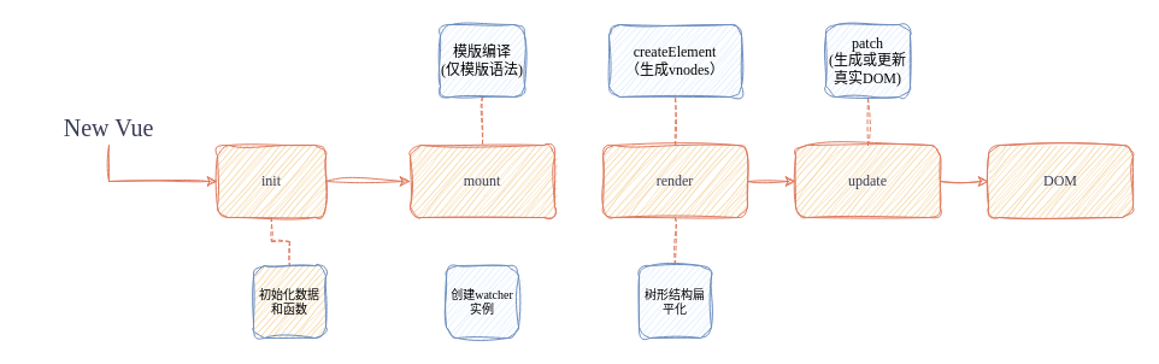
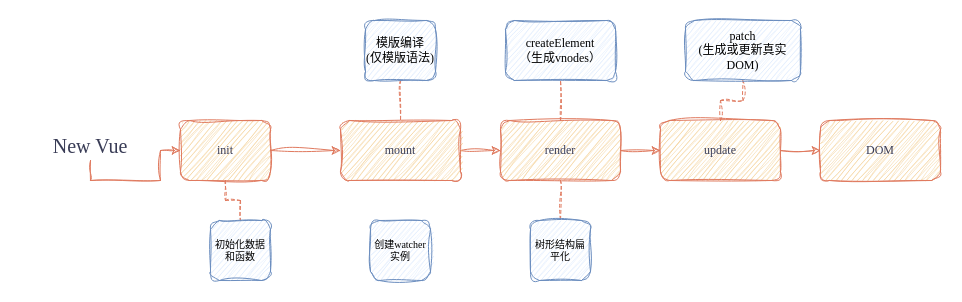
- <mxCell id="20" value="patch&lt;br&gt;(生成或更新真实DOM)" style="rounded=1;whiteSpace=wrap;html=1;sketch=1;curveFitting=1;jiggle=2;labelBackgroundColor=none;fillColor=#dae8fc;strokeColor=#6c8ebf;fontFamily=Comic Sans MS;" vertex="1" parent="1"><mxGeometry x="685" y="20" width="70" height="60" as="geometry" /></mxCell>
+ <mxCell id="20" value="patch&lt;br&gt;(生成或更新真实DOM)" style="rounded=1;whiteSpace=wrap;html=1;sketch=1;curveFitting=1;jiggle=2;labelBackgroundColor=none;fillColor=#dae8fc;strokeColor=#6c8ebf;fontFamily=Comic Sans MS;" vertex="1" parent="1"><mxGeometry x="685" y="20" width="115" height="60" as="geometry" /></mxCell>
- <mxCell id="24" value="New Vue" style="text;html=1;strokeColor=none;fillColor=none;align=center;verticalAlign=middle;whiteSpace=wrap;rounded=0;fontSize=20;fontFamily=Comic Sans MS;fontColor=#393C56;" vertex="1" parent="1"><mxGeometry x="20" y="90" width="140" height="30" as="geometry" /></mxCell>
+ <mxCell id="24" value="New Vue" style="text;html=1;strokeColor=none;fillColor=none;align=center;verticalAlign=middle;whiteSpace=wrap;rounded=0;fontSize=20;fontFamily=Comic Sans MS;fontColor=#393C56;" vertex="1" parent="1"><mxGeometry x="20" y="130" width="140" height="30" as="geometry" /></mxCell>
+ <mxCell id="10" style="edgeStyle=orthogonalEdgeStyle;rounded=0;sketch=1;hachureGap=4;jiggle=2;curveFitting=1;orthogonalLoop=1;jettySize=auto;html=1;exitX=1;exitY=0.5;exitDx=0;exitDy=0;entryX=0;entryY=0.5;entryDx=0;entryDy=0;strokeColor=#E07A5F;fontFamily=Comic Sans MS;fontSize=16;fontColor=#393C56;fillColor=#F2CC8F;" edge="1" parent="1" source="11" target="15"><mxGeometry relative="1" as="geometry" /></mxCell>
- <mxCell id="19" value="初始化数据和函数" style="rounded=1;whiteSpace=wrap;html=1;sketch=1;hachureGap=4;jiggle=2;curveFitting=1;strokeColor=#6c8ebf;fontFamily=Comic Sans MS;fontSize=10;fillColor=#f2cc8f;labelBackgroundColor=none;" vertex="1" parent="1"><mxGeometry x="210" y="220" width="60" height="60" as="geometry" /></mxCell>
+ <mxCell id="19" value="初始化数据和函数" style="rounded=1;whiteSpace=wrap;html=1;sketch=1;hachureGap=4;jiggle=2;curveFitting=1;strokeColor=#6c8ebf;fontFamily=Comic Sans MS;fontSize=10;fillColor=#dae8fc;labelBackgroundColor=none;" vertex="1" parent="1"><mxGeometry x="210" y="220" width="60" height="60" as="geometry" /></mxCell>
